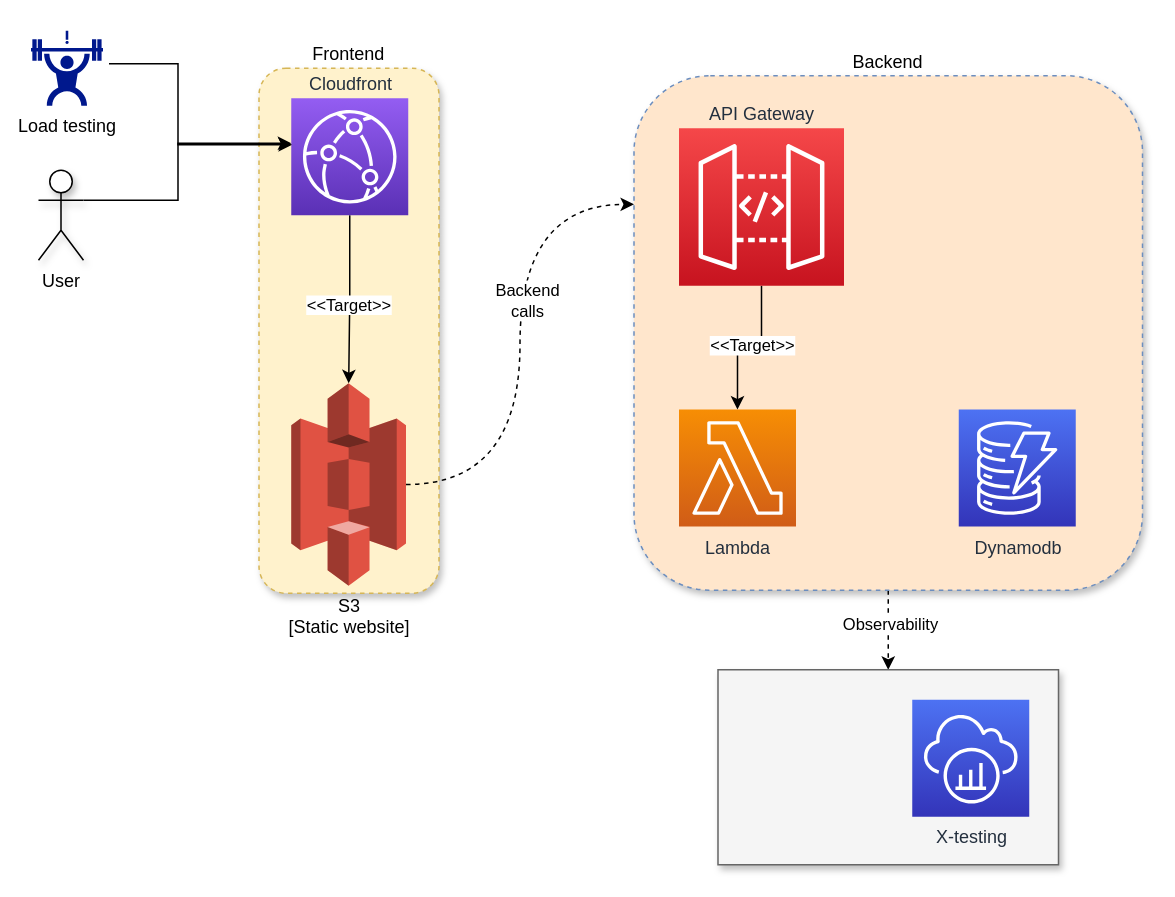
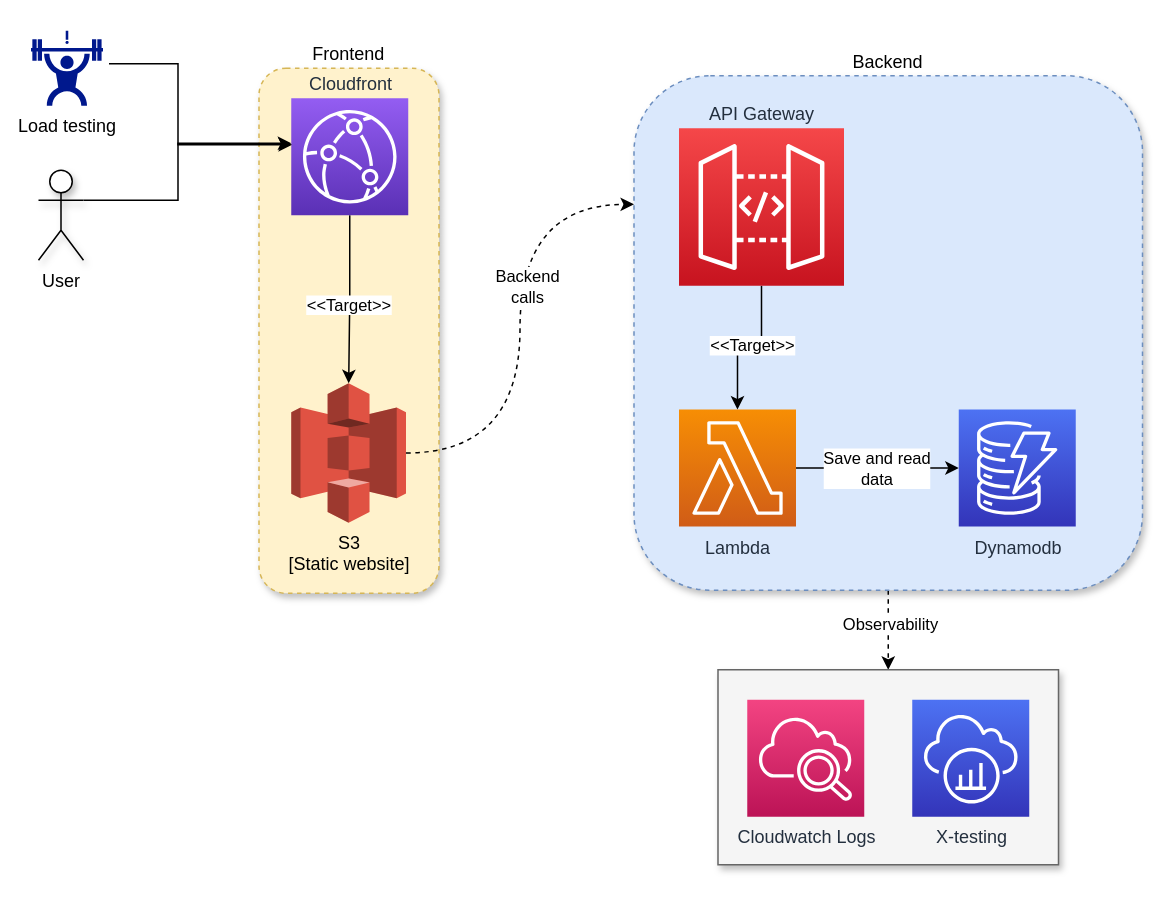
- <mxCell id="5" value="Backend" style="fillColor=#ffe6cc;strokeColor=#6c8ebf;dashed=1;verticalAlign=bottom;fontStyle=0;labelPosition=center;verticalLabelPosition=top;align=center;rounded=1;shadow=1;" vertex="1" parent="1"><mxGeometry x="422" y="50" width="339" height="343" as="geometry" /></mxCell>
+ <mxCell id="5" value="Backend" style="fillColor=#dae8fc;strokeColor=#6c8ebf;dashed=1;verticalAlign=bottom;fontStyle=0;labelPosition=center;verticalLabelPosition=top;align=center;rounded=1;shadow=1;" vertex="1" parent="1"><mxGeometry x="422" y="50" width="339" height="343" as="geometry" /></mxCell>
+ <mxCell id="7" value="Save and read&lt;br&gt;data" style="edgeStyle=orthogonalEdgeStyle;orthogonalLoop=1;jettySize=auto;html=1;rounded=0;" edge="1" parent="1" source="8" target="20"><mxGeometry relative="1" as="geometry" /></mxCell>
- <mxCell id="16" value="S3&lt;br&gt;[Static website]" style="outlineConnect=0;dashed=0;verticalLabelPosition=bottom;verticalAlign=top;align=center;html=1;shape=mxgraph.aws3.s3;fillColor=#E05243;gradientColor=none;" vertex="1" parent="1"><mxGeometry x="193.5" y="255" width="76.5" height="135" as="geometry" /></mxCell>
+ <mxCell id="16" value="S3&lt;br&gt;[Static website]" style="outlineConnect=0;dashed=0;verticalLabelPosition=bottom;verticalAlign=top;align=center;html=1;shape=mxgraph.aws3.s3;fillColor=#E05243;gradientColor=none;" vertex="1" parent="1"><mxGeometry x="193.5" y="255" width="76.5" height="93" as="geometry" /></mxCell>
+ <mxCell id="13" value="Cloudwatch Logs" style="points=[[0,0,0],[0.25,0,0],[0.5,0,0],[0.75,0,0],[1,0,0],[0,1,0],[0.25,1,0],[0.5,1,0],[0.75,1,0],[1,1,0],[0,0.25,0],[0,0.5,0],[0,0.75,0],[1,0.25,0],[1,0.5,0],[1,0.75,0]];points=[[0,0,0],[0.25,0,0],[0.5,0,0],[0.75,0,0],[1,0,0],[0,1,0],[0.25,1,0],[0.5,1,0],[0.75,1,0],[1,1,0],[0,0.25,0],[0,0.5,0],[0,0.75,0],[1,0.25,0],[1,0.5,0],[1,0.75,0]];outlineConnect=0;fontColor=#232F3E;gradientColor=#F34482;gradientDirection=north;fillColor=#BC1356;strokeColor=#ffffff;dashed=0;verticalLabelPosition=bottom;verticalAlign=top;align=center;html=1;fontSize=12;fontStyle=0;aspect=fixed;shape=mxgraph.aws4.resourceIcon;resIcon=mxgraph.aws4.cloudwatch_2;" vertex="1" parent="1"><mxGeometry x="497.5" y="466" width="78" height="78" as="geometry" /></mxCell>
